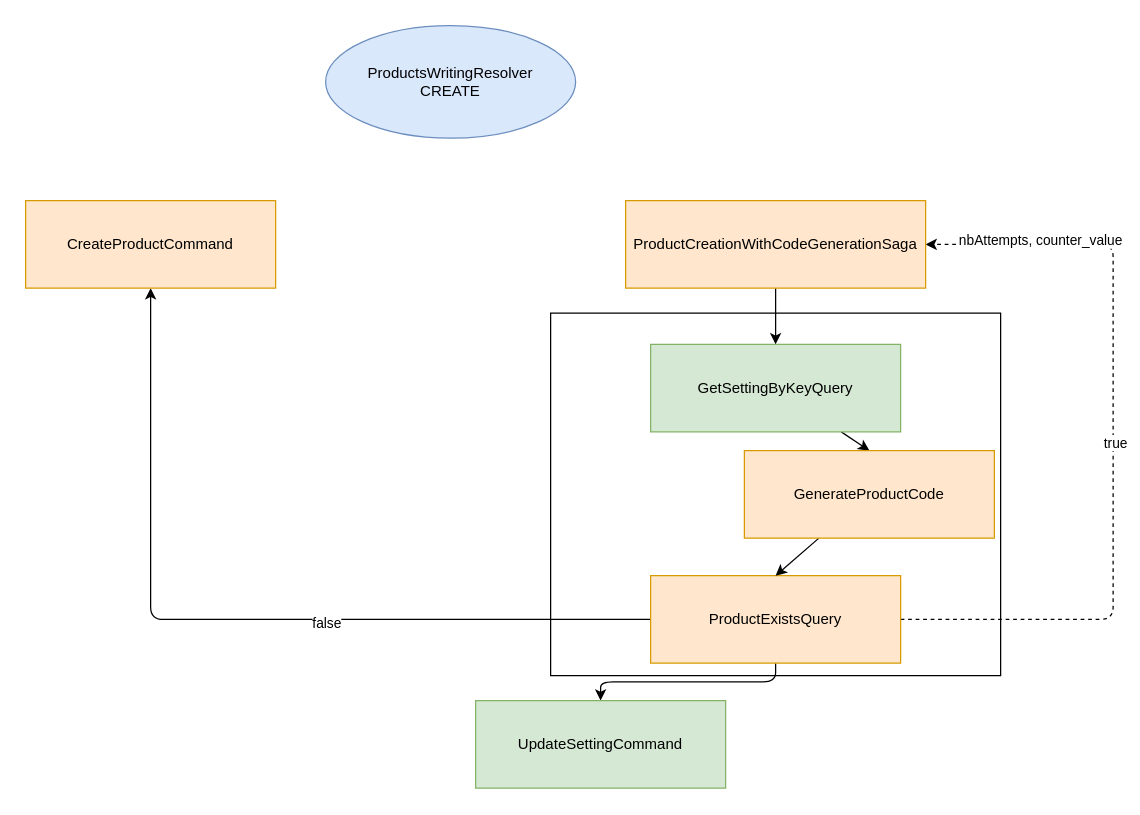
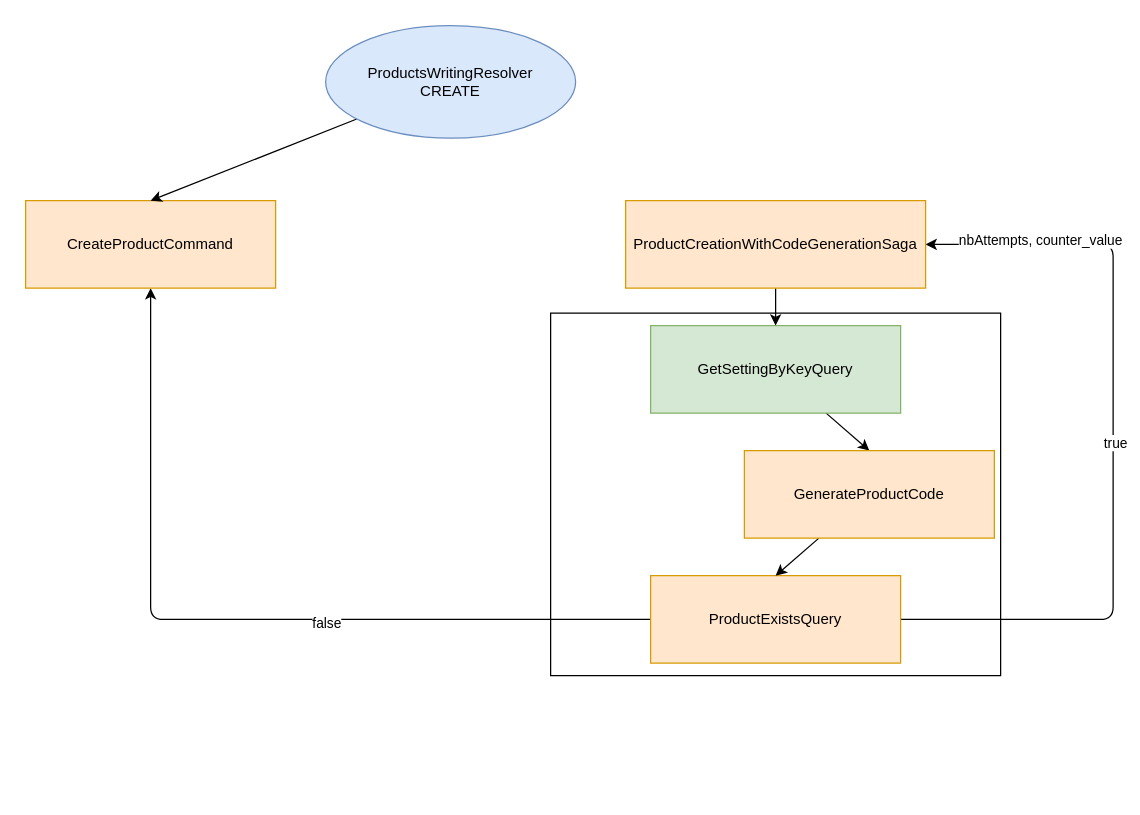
+ <mxCell id="16" style="edgeStyle=none;html=1;entryX=0.5;entryY=0;entryDx=0;entryDy=0;" parent="1" source="17" target="15" edge="1"><mxGeometry relative="1" as="geometry" /></mxCell>
- <mxCell id="11" value="GetSettingByKeyQuery" style="rounded=0;whiteSpace=wrap;html=1;fillColor=#d5e8d4;strokeColor=#82b366;" parent="1" vertex="1"><mxGeometry x="520" y="275" width="200" height="70" as="geometry" /></mxCell>
+ <mxCell id="11" value="GetSettingByKeyQuery" style="rounded=0;whiteSpace=wrap;html=1;fillColor=#d5e8d4;strokeColor=#82b366;" parent="1" vertex="1"><mxGeometry x="520" y="260" width="200" height="70" as="geometry" /></mxCell>
- <mxCell id="3" style="edgeStyle=orthogonalEdgeStyle;html=1;entryX=1;entryY=0.5;entryDx=0;entryDy=0;exitX=1;exitY=0.5;exitDx=0;exitDy=0;elbow=vertical;dashed=1;" parent="1" source="9" target="13" edge="1"><mxGeometry relative="1" as="geometry"><mxPoint x="930" y="195" as="targetPoint" /><Array as="points"><mxPoint x="890" y="495" /><mxPoint x="890" y="195" /></Array></mxGeometry></mxCell>
+ <mxCell id="3" style="edgeStyle=orthogonalEdgeStyle;html=1;entryX=1;entryY=0.5;entryDx=0;entryDy=0;exitX=1;exitY=0.5;exitDx=0;exitDy=0;elbow=vertical;" parent="1" source="9" target="13" edge="1"><mxGeometry relative="1" as="geometry"><mxPoint x="930" y="195" as="targetPoint" /><Array as="points"><mxPoint x="890" y="495" /><mxPoint x="890" y="195" /></Array></mxGeometry></mxCell>
- <mxCell id="6" style="edgeStyle=orthogonalEdgeStyle;html=1;elbow=vertical;" parent="1" source="9" target="14" edge="1"><mxGeometry relative="1" as="geometry" /></mxCell>
- <mxCell id="14" value="UpdateSettingCommand" style="rounded=0;whiteSpace=wrap;html=1;fillColor=#d5e8d4;strokeColor=#82b366;" parent="1" vertex="1"><mxGeometry x="380" y="560" width="200" height="70" as="geometry" /></mxCell>
